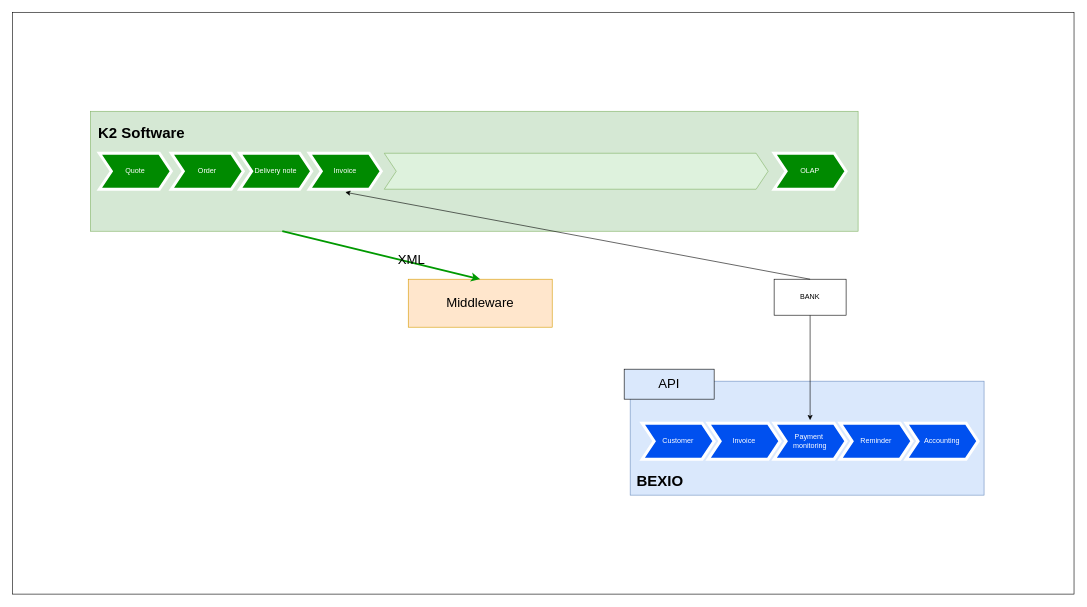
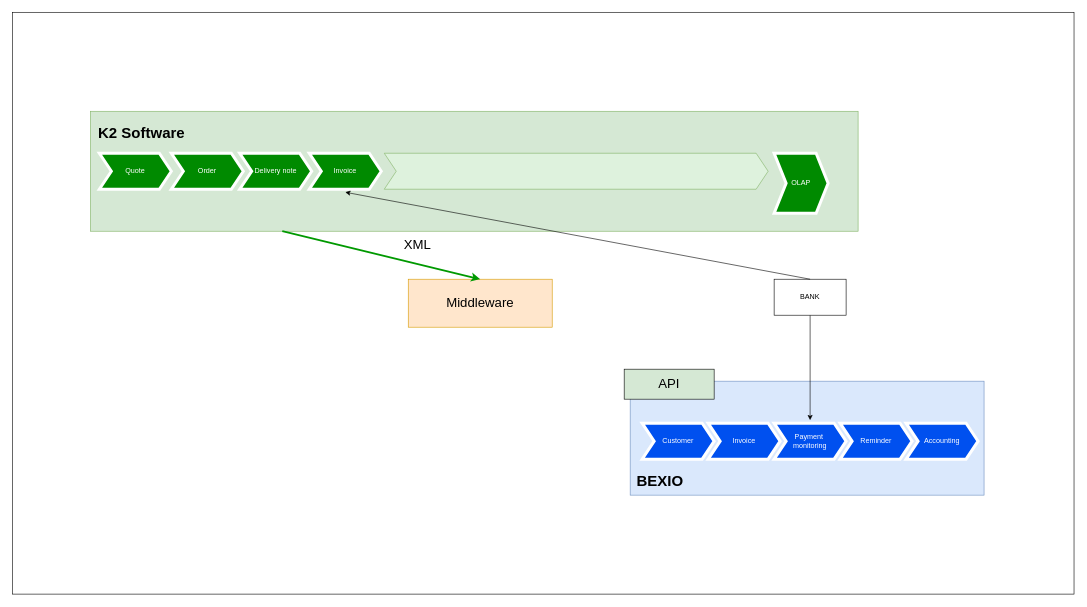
- <mxCell id="18" value="OLAP" style="shape=step;perimeter=stepPerimeter;whiteSpace=wrap;html=1;fixedSize=1;fillColor=#008a00;fontColor=#ffffff;strokeColor=#FFFFFF;perimeterSpacing=5;strokeWidth=5;" parent="1" vertex="1"><mxGeometry x="1290" y="255" width="120" height="60" as="geometry" /></mxCell>
+ <mxCell id="18" value="OLAP" style="shape=step;perimeter=stepPerimeter;whiteSpace=wrap;html=1;fixedSize=1;fillColor=#008a00;fontColor=#ffffff;strokeColor=#FFFFFF;perimeterSpacing=5;strokeWidth=5;" parent="1" vertex="1"><mxGeometry x="1290" y="255" width="90" height="100" as="geometry" /></mxCell>
- <mxCell id="17" value="XML" style="text;html=1;align=center;verticalAlign=middle;resizable=0;points=[];autosize=1;strokeColor=none;fillColor=none;fontSize=22;" parent="1" vertex="1"><mxGeometry x="650" y="413" width="70" height="40" as="geometry" /></mxCell>
+ <mxCell id="17" value="XML" style="text;html=1;align=center;verticalAlign=middle;resizable=0;points=[];autosize=1;strokeColor=none;fillColor=none;fontSize=22;" parent="1" vertex="1"><mxGeometry x="660" y="388" width="70" height="40" as="geometry" /></mxCell>
- <mxCell id="16" value="&lt;font style=&quot;font-size: 22px;&quot;&gt;API&lt;/font&gt;" style="rounded=0;whiteSpace=wrap;html=1;fillColor=#dae8fc;strokeColor=#000000;" parent="1" vertex="1"><mxGeometry x="1040" y="615" width="150" height="50" as="geometry" /></mxCell>
+ <mxCell id="16" value="&lt;font style=&quot;font-size: 22px;&quot;&gt;API&lt;/font&gt;" style="rounded=0;whiteSpace=wrap;html=1;fillColor=#d5e8d4;strokeColor=#000000;" parent="1" vertex="1"><mxGeometry x="1040" y="615" width="150" height="50" as="geometry" /></mxCell>
